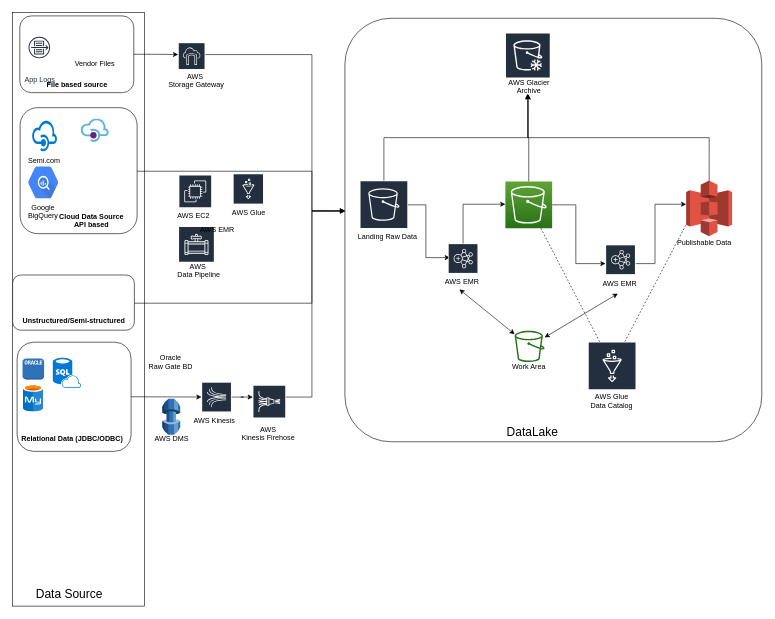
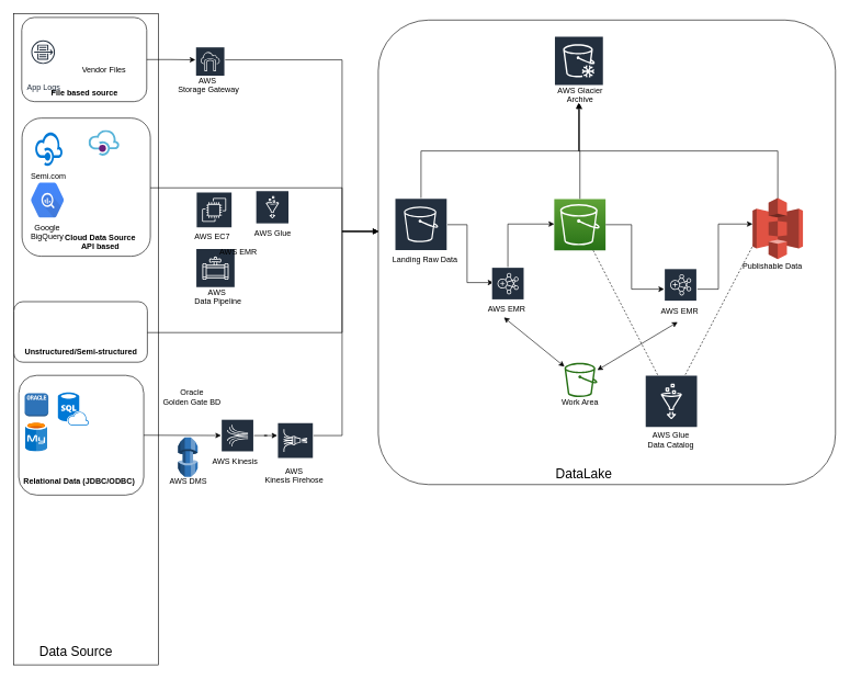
- <mxCell id="18" value="&lt;div style=&quot;text-align: center&quot;&gt;&lt;span&gt;AWS&amp;nbsp;&lt;/span&gt;&lt;/div&gt;&lt;span&gt;Storage Gateway&lt;/span&gt;" style="text;html=1;resizable=0;points=[];autosize=1;align=left;verticalAlign=top;spacingTop=-4;" vertex="1" parent="1"><mxGeometry x="278" y="116.5" width="110" height="30" as="geometry" /></mxCell>
+ <mxCell id="18" value="&lt;div style=&quot;text-align: center&quot;&gt;&lt;span&gt;AWS&amp;nbsp;&lt;/span&gt;&lt;/div&gt;&lt;span&gt;Storage Gateway&lt;/span&gt;" style="text;html=1;resizable=0;points=[];autosize=1;align=left;verticalAlign=top;spacingTop=-4;" vertex="1" parent="1"><mxGeometry x="268" y="111.5" width="110" height="30" as="geometry" /></mxCell>
- <mxCell id="36" value="AWS EC2" style="text;html=1;resizable=0;points=[];autosize=1;align=left;verticalAlign=top;spacingTop=-4;" vertex="1" parent="34"><mxGeometry y="58.5" width="70" height="20" as="geometry" /></mxCell>
+ <mxCell id="36" value="AWS EC7" style="text;html=1;resizable=0;points=[];autosize=1;align=left;verticalAlign=top;spacingTop=-4;" vertex="1" parent="34"><mxGeometry y="58.5" width="70" height="20" as="geometry" /></mxCell>
- <mxCell id="52" value="&lt;div style=&quot;text-align: center&quot;&gt;&lt;span&gt;Oracle&lt;/span&gt;&lt;/div&gt;&lt;div style=&quot;text-align: center&quot;&gt;&lt;span&gt;Raw Gate BD&lt;/span&gt;&lt;/div&gt;" style="text;html=1;resizable=0;points=[];autosize=1;align=left;verticalAlign=top;spacingTop=-4;" vertex="1" parent="48"><mxGeometry width="100" height="30" as="geometry" /></mxCell>
+ <mxCell id="52" value="&lt;div style=&quot;text-align: center&quot;&gt;&lt;span&gt;Oracle&lt;/span&gt;&lt;/div&gt;&lt;div style=&quot;text-align: center&quot;&gt;&lt;span&gt;Golden Gate BD&lt;/span&gt;&lt;/div&gt;" style="text;html=1;resizable=0;points=[];autosize=1;align=left;verticalAlign=top;spacingTop=-4;" vertex="1" parent="48"><mxGeometry width="100" height="30" as="geometry" /></mxCell>
